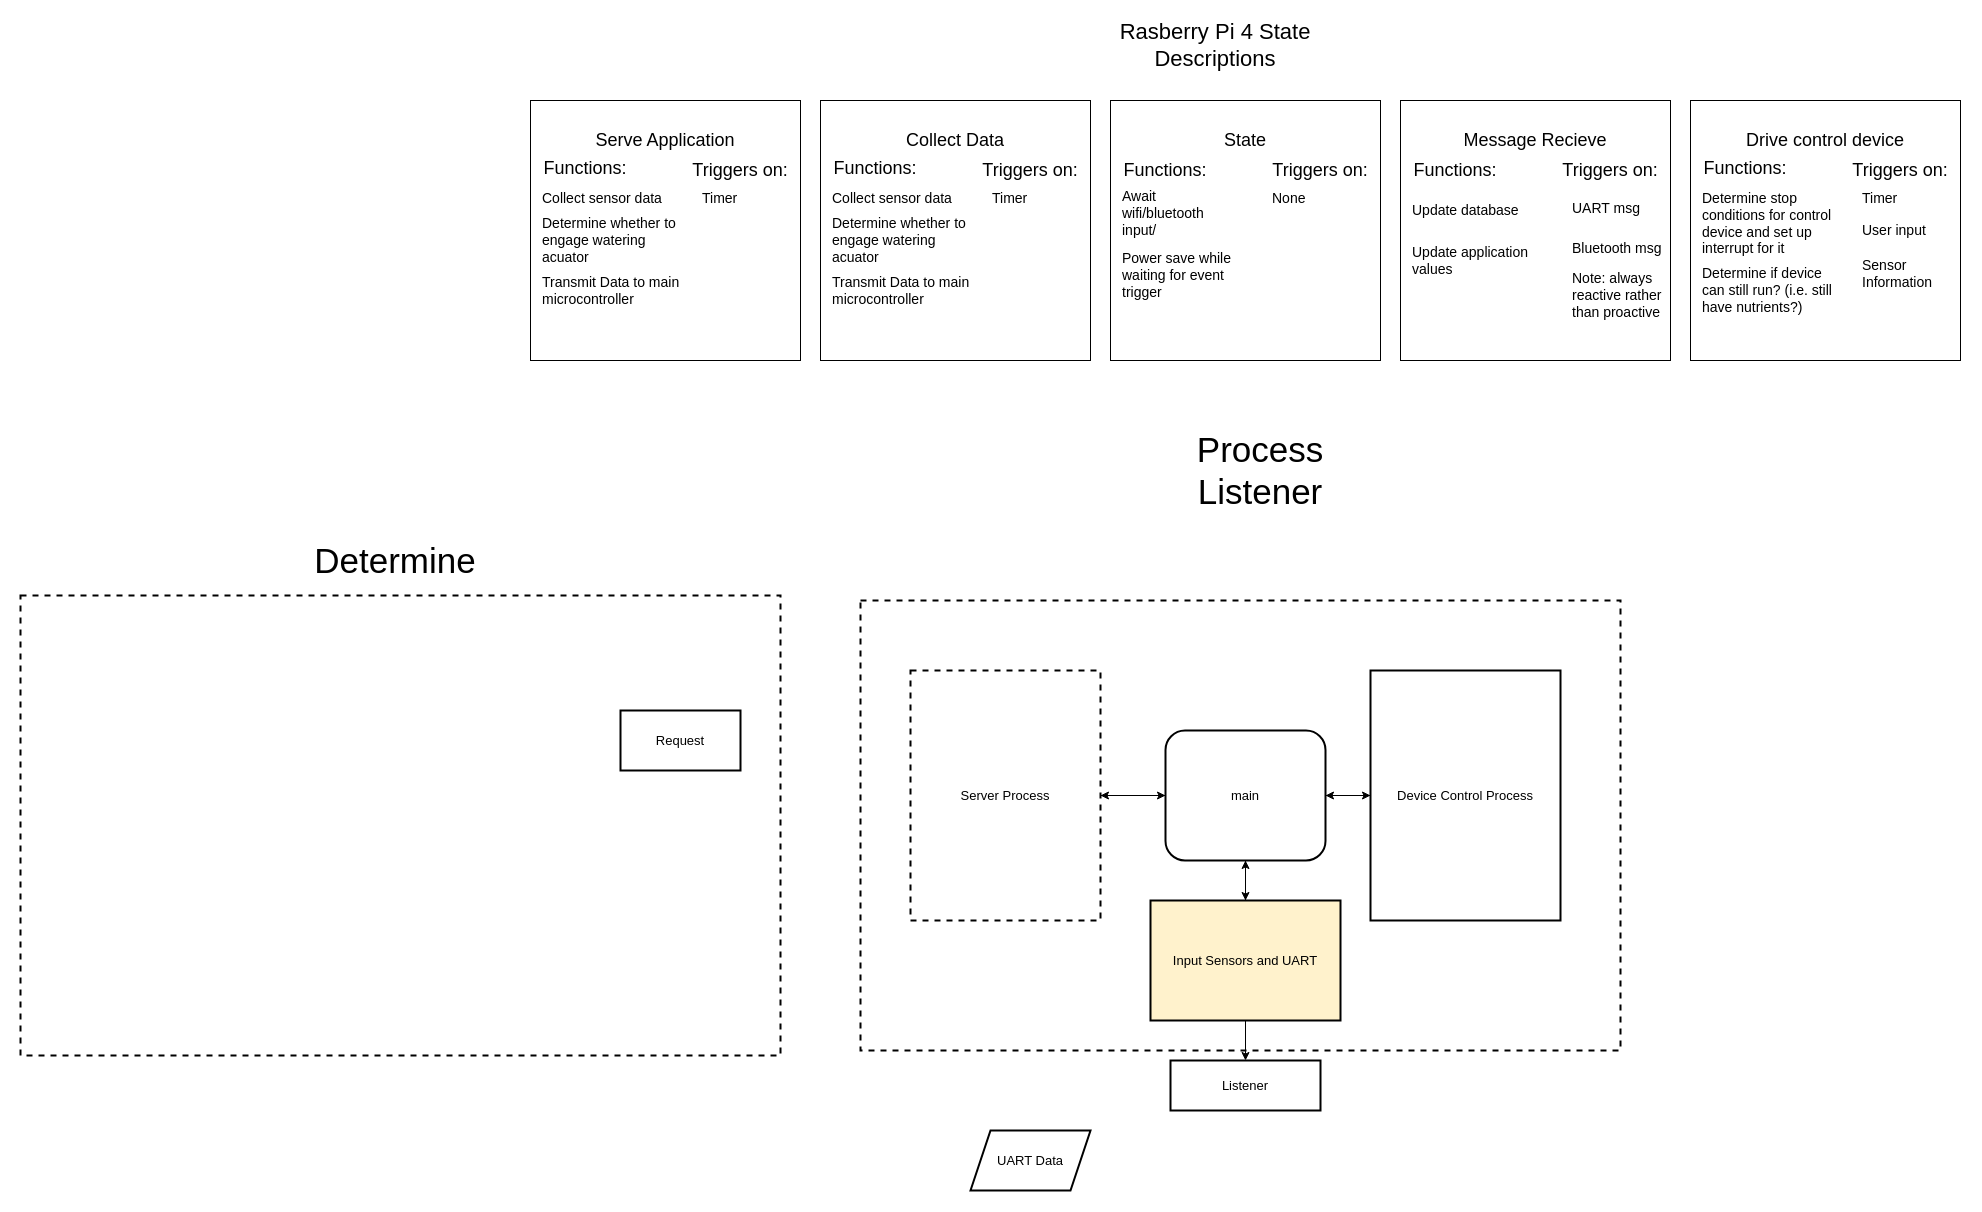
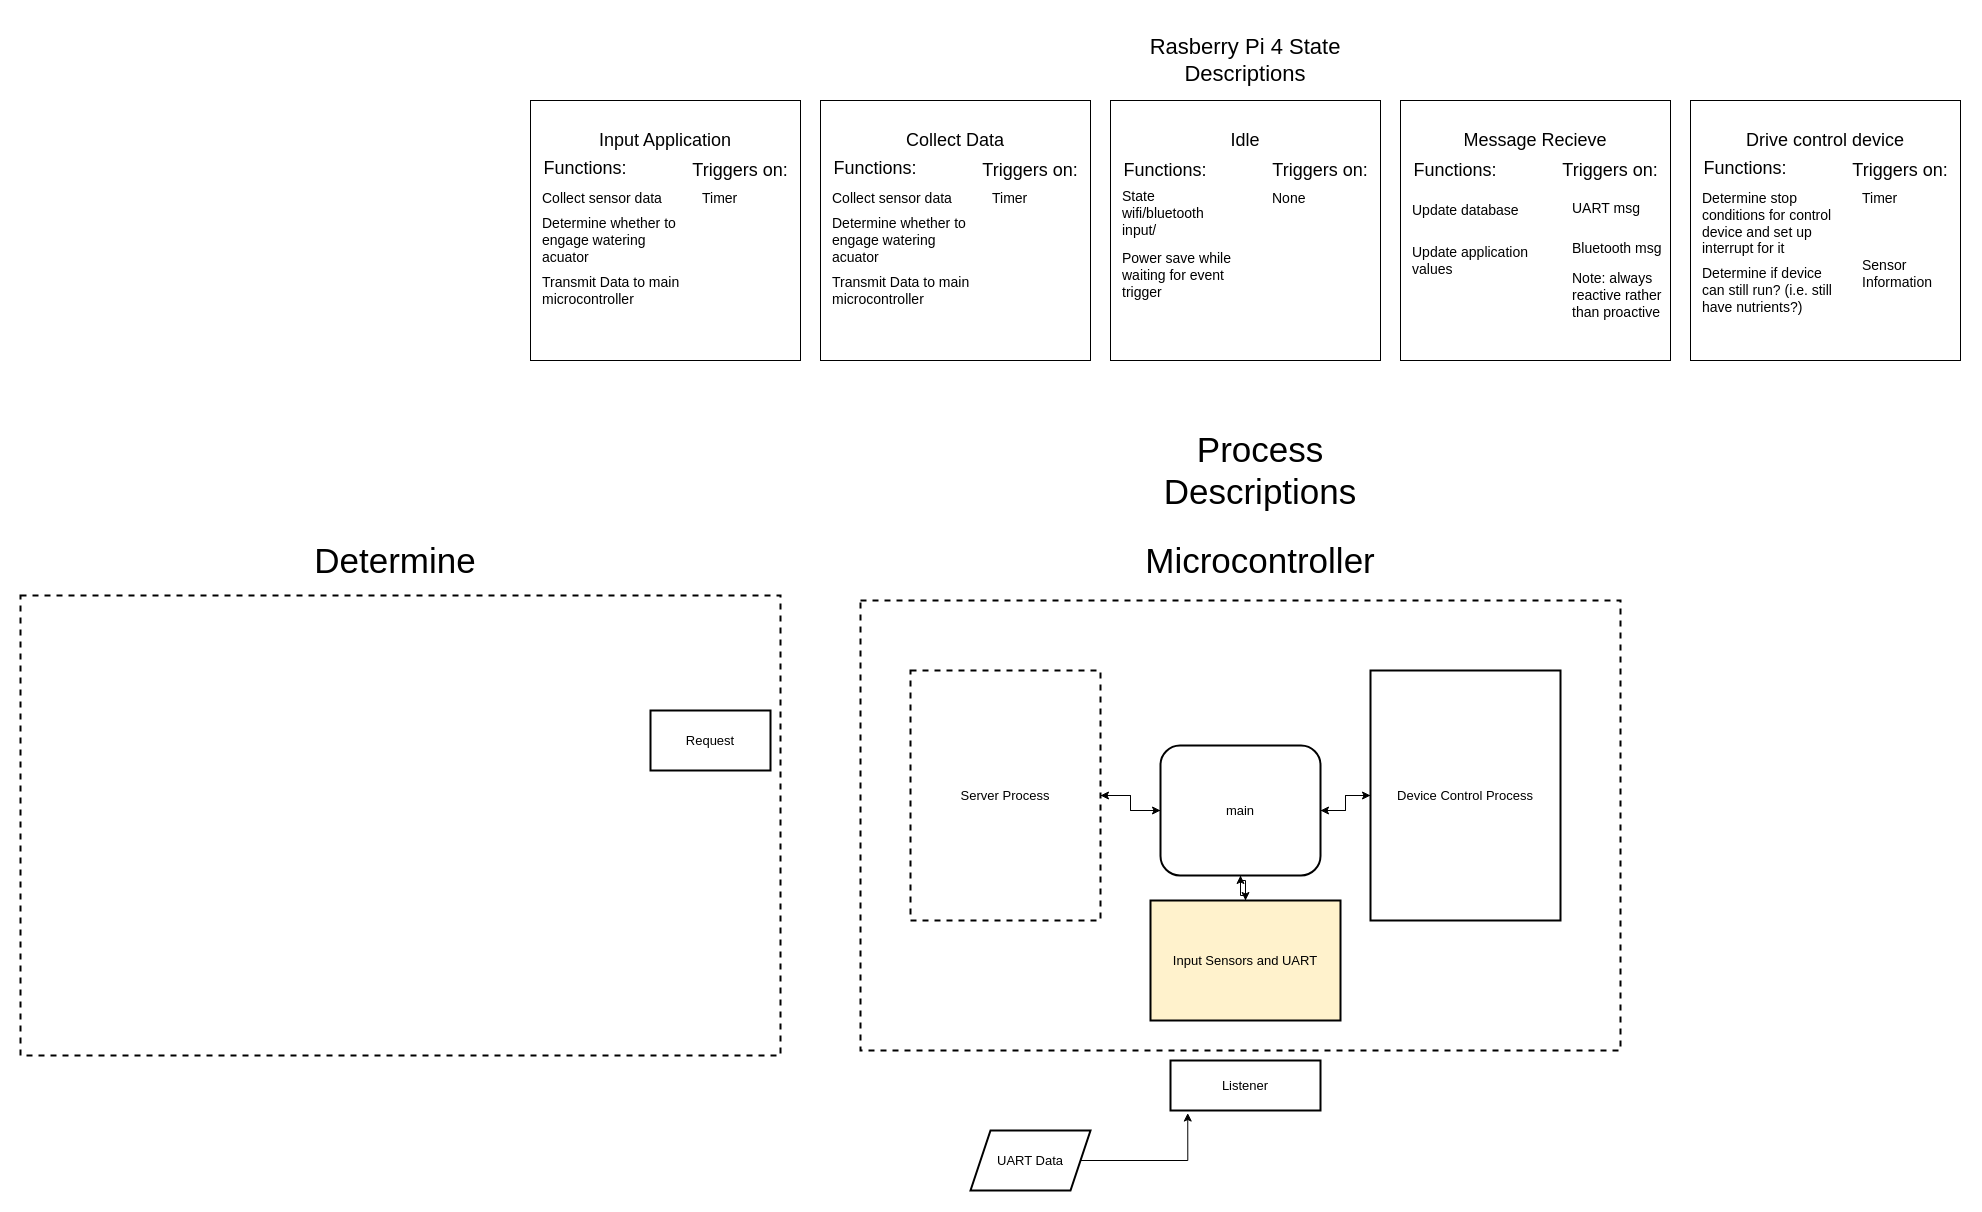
- <mxCell id="4" value="&lt;font style=&quot;font-size: 22px&quot;&gt;Rasberry Pi 4 State Descriptions&lt;br&gt;&lt;/font&gt;" style="text;html=1;strokeColor=none;fillColor=none;align=center;verticalAlign=middle;whiteSpace=wrap;rounded=0;fontSize=18;" vertex="1" parent="1"><mxGeometry x="1110" y="5" width="210" height="80" as="geometry" /></mxCell>
+ <mxCell id="4" value="&lt;font style=&quot;font-size: 22px&quot;&gt;Rasberry Pi 4 State Descriptions&lt;br&gt;&lt;/font&gt;" style="text;html=1;strokeColor=none;fillColor=none;align=center;verticalAlign=middle;whiteSpace=wrap;rounded=0;fontSize=18;" vertex="1" parent="1"><mxGeometry x="1140" width="210" height="80" as="geometry" y="20" /></mxCell>
- <mxCell id="18" value="Serve Application" style="text;html=1;strokeColor=none;fillColor=none;align=center;verticalAlign=middle;whiteSpace=wrap;rounded=0;fontSize=18;" vertex="1" parent="16"><mxGeometry y="20" width="270" height="40" as="geometry" /></mxCell>
+ <mxCell id="18" value="Input Application" style="text;html=1;strokeColor=none;fillColor=none;align=center;verticalAlign=middle;whiteSpace=wrap;rounded=0;fontSize=18;" vertex="1" parent="16"><mxGeometry y="20" width="270" height="40" as="geometry" /></mxCell>
- <mxCell id="27" value="State " style="text;html=1;strokeColor=none;fillColor=none;align=center;verticalAlign=middle;whiteSpace=wrap;rounded=0;fontSize=18;" vertex="1" parent="25"><mxGeometry y="20" width="270" height="40" as="geometry" /></mxCell>
+ <mxCell id="27" value="Idle " style="text;html=1;strokeColor=none;fillColor=none;align=center;verticalAlign=middle;whiteSpace=wrap;rounded=0;fontSize=18;" vertex="1" parent="25"><mxGeometry y="20" width="270" height="40" as="geometry" /></mxCell>
- <mxCell id="28" value="Await wifi/bluetooth input/" style="text;html=1;strokeColor=none;fillColor=none;align=left;verticalAlign=middle;whiteSpace=wrap;rounded=0;fontSize=14;" vertex="1" parent="25"><mxGeometry x="10" y="85" width="120" height="55" as="geometry" /></mxCell>
+ <mxCell id="28" value="State wifi/bluetooth input/" style="text;html=1;strokeColor=none;fillColor=none;align=left;verticalAlign=middle;whiteSpace=wrap;rounded=0;fontSize=14;" vertex="1" parent="25"><mxGeometry x="10" y="85" width="120" height="55" as="geometry" /></mxCell>
- <mxCell id="52" value="User input" style="text;html=1;strokeColor=none;fillColor=none;align=left;verticalAlign=middle;whiteSpace=wrap;rounded=0;fontSize=14;" vertex="1" parent="44"><mxGeometry x="170" y="117.5" width="100" height="25" as="geometry" /></mxCell>
- <mxCell id="68" value="Process Listener" style="text;html=1;strokeColor=none;fillColor=none;align=center;verticalAlign=middle;whiteSpace=wrap;rounded=0;fontSize=35;" vertex="1" parent="1"><mxGeometry x="1130" y="430" width="260" height="80" as="geometry" /></mxCell>
+ <mxCell id="68" value="Process Descriptions" style="text;html=1;strokeColor=none;fillColor=none;align=center;verticalAlign=middle;whiteSpace=wrap;rounded=0;fontSize=35;" vertex="1" parent="1"><mxGeometry x="1130" y="430" width="260" height="80" as="geometry" /></mxCell>
+ <mxCell id="6" value="Microcontroller" style="text;html=1;strokeColor=none;fillColor=none;align=center;verticalAlign=middle;whiteSpace=wrap;rounded=0;fontSize=35;" vertex="1" parent="1"><mxGeometry x="1130" y="520" width="260" height="80" as="geometry" /></mxCell>
- <mxCell id="60" value="Request" style="rounded=0;whiteSpace=wrap;html=1;strokeColor=#000000;strokeWidth=2;fontSize=13;" vertex="1" parent="1"><mxGeometry x="620" y="710" width="120" height="60" as="geometry" /></mxCell>
+ <mxCell id="60" value="Request" style="rounded=0;whiteSpace=wrap;html=1;strokeColor=#000000;strokeWidth=2;fontSize=13;" vertex="1" parent="1"><mxGeometry x="650" y="710" width="120" height="60" as="geometry" /></mxCell>
- <mxCell id="57" value="main" style="rounded=1;whiteSpace=wrap;html=1;strokeColor=#000000;strokeWidth=2;fontSize=13;" vertex="1" parent="1"><mxGeometry x="1165" y="730" width="160" height="130" as="geometry" /></mxCell>
+ <mxCell id="57" value="main" style="rounded=1;whiteSpace=wrap;html=1;strokeColor=#000000;strokeWidth=2;fontSize=13;" vertex="1" parent="1"><mxGeometry x="1160" y="745" width="160" height="130" as="geometry" /></mxCell>
- <mxCell id="66" value="" style="edgeStyle=orthogonalEdgeStyle;rounded=0;orthogonalLoop=1;jettySize=auto;html=1;fontSize=13;" edge="1" parent="1" source="67" target="69"><mxGeometry relative="1" as="geometry" /></mxCell>
+ <mxCell id="58" style="edgeStyle=orthogonalEdgeStyle;rounded=0;orthogonalLoop=1;jettySize=auto;html=1;entryX=0.115;entryY=1.051;entryDx=0;entryDy=0;fontSize=13;entryPerimeter=0;" edge="1" parent="1" source="59" target="69"><mxGeometry relative="1" as="geometry"><Array as="points"><mxPoint x="1187" y="1160" /></Array></mxGeometry></mxCell>
